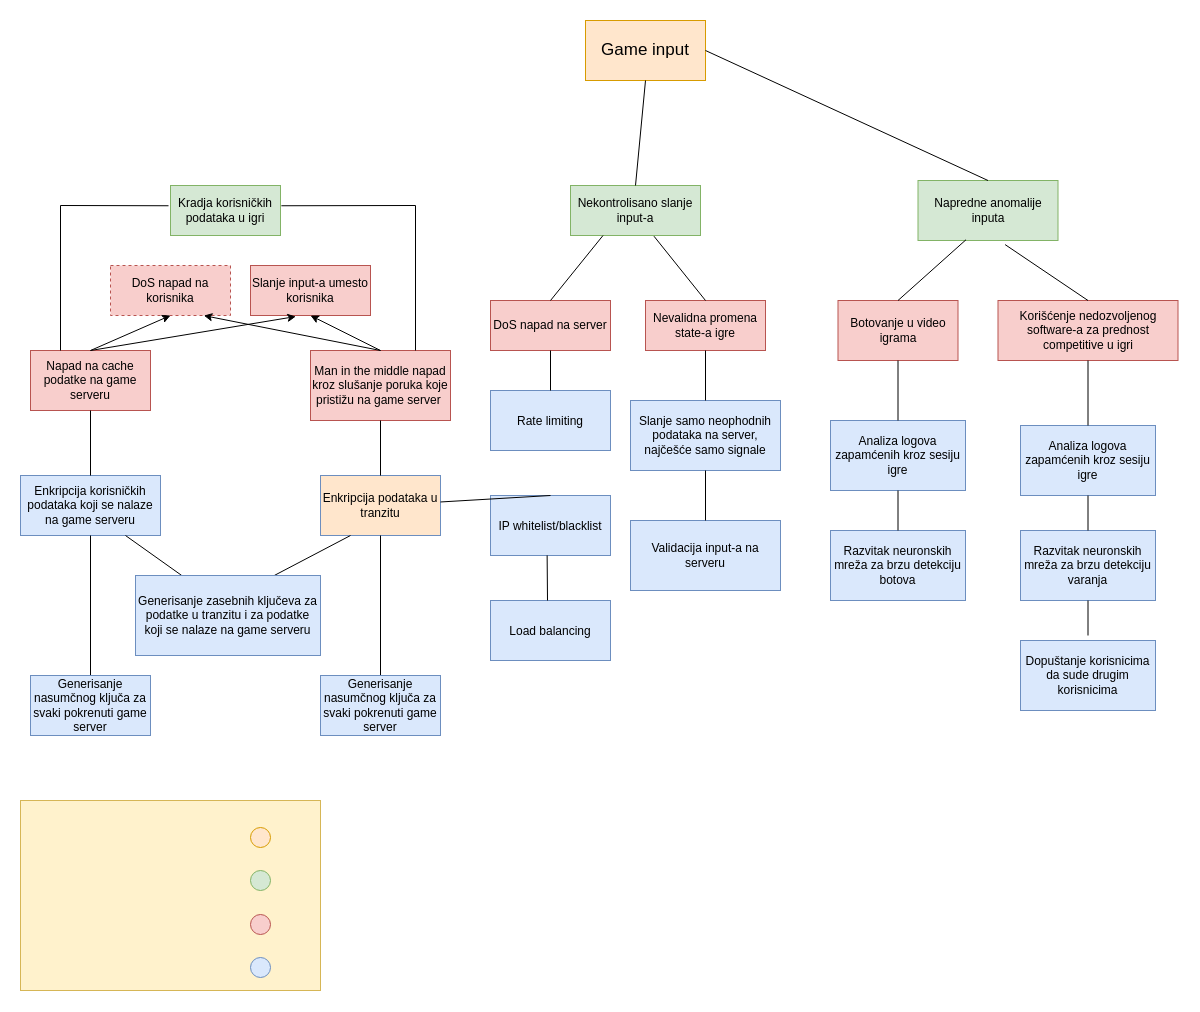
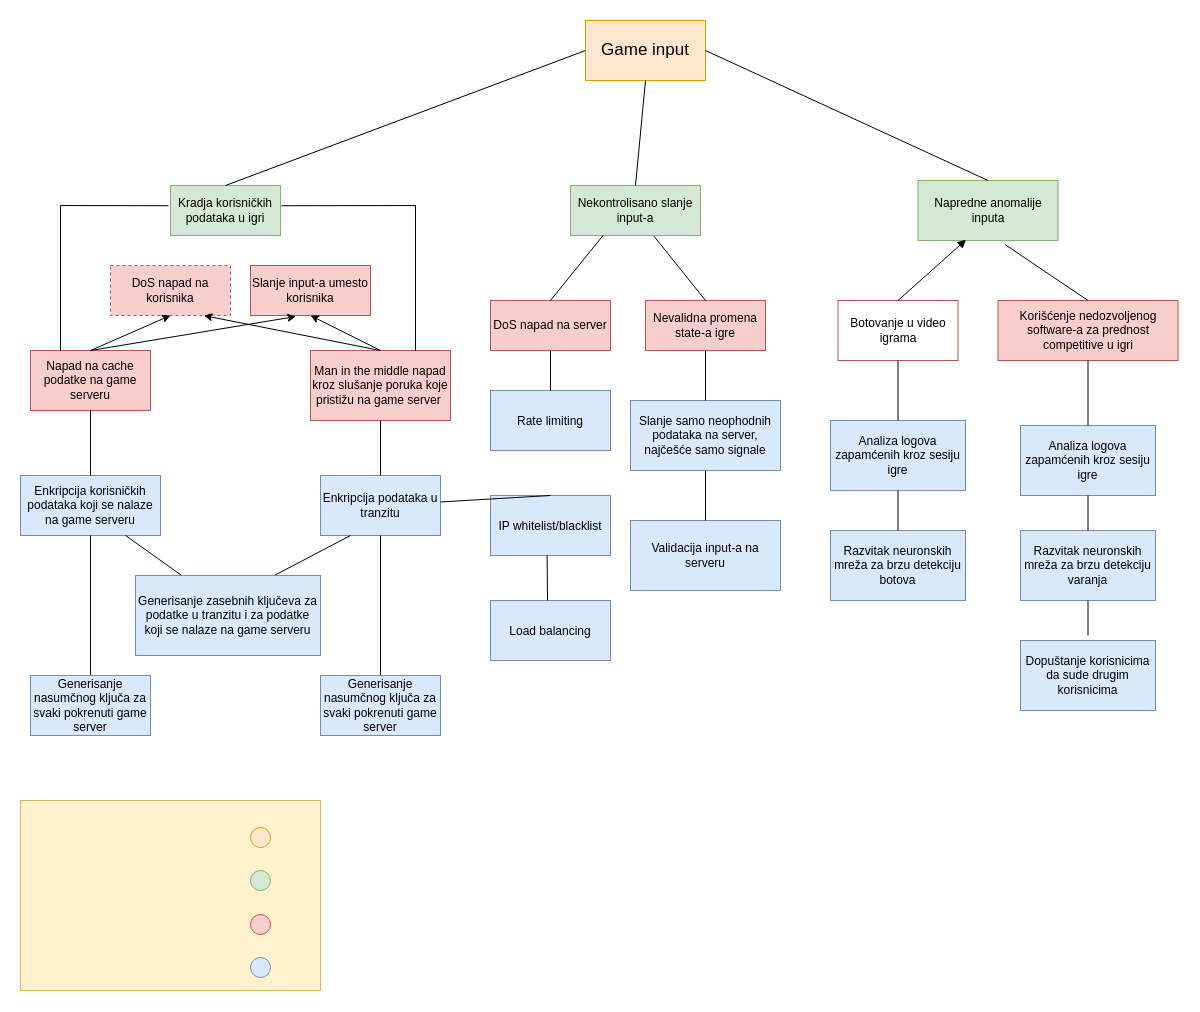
+ <mxCell id="52" value="" style="endArrow=none;html=1;rounded=0;fontSize=17;entryX=0;entryY=0.5;entryDx=0;entryDy=0;exitX=0.5;exitY=0;exitDx=0;exitDy=0;" edge="1" parent="1" source="2" target="51"><mxGeometry width="50" height="50" relative="1" as="geometry"><mxPoint x="570" y="380" as="sourcePoint" /><mxPoint x="620" y="330" as="targetPoint" /></mxGeometry></mxCell>
- <mxCell id="15" value="" style="endArrow=none;html=1;rounded=0;entryX=0.343;entryY=0.987;entryDx=0;entryDy=0;entryPerimeter=0;exitX=0.5;exitY=0;exitDx=0;exitDy=0;" edge="1" parent="1" source="13" target="12"><mxGeometry width="50" height="50" relative="1" as="geometry"><mxPoint x="907.5" y="290" as="sourcePoint" /><mxPoint x="957.5" y="240" as="targetPoint" /></mxGeometry></mxCell>
+ <mxCell id="15" value="" style="endArrow=block;html=1;rounded=0;entryX=0.343;entryY=0.987;entryDx=0;entryDy=0;entryPerimeter=0;exitX=0.5;exitY=0;exitDx=0;exitDy=0;" edge="1" parent="1" source="13" target="12"><mxGeometry width="50" height="50" relative="1" as="geometry"><mxPoint x="907.5" y="290" as="sourcePoint" /><mxPoint x="957.5" y="240" as="targetPoint" /></mxGeometry></mxCell>
- <mxCell id="13" value="Botovanje u video igrama" style="rounded=0;whiteSpace=wrap;html=1;fillColor=#f8cecc;strokeColor=#b85450;" vertex="1" parent="1"><mxGeometry x="837.5" y="300" width="120" height="60" as="geometry" /></mxCell>
+ <mxCell id="13" value="Botovanje u video igrama" style="rounded=0;whiteSpace=wrap;html=1;fillColor=#ffffff;strokeColor=#b85450;" vertex="1" parent="1"><mxGeometry x="837.5" y="300" width="120" height="60" as="geometry" /></mxCell>
- <mxCell id="17" value="Enkripcija podataka u tranzitu" style="rounded=0;whiteSpace=wrap;html=1;fillColor=#ffe6cc;strokeColor=#6c8ebf;" vertex="1" parent="1"><mxGeometry x="320" y="475" width="120" height="60" as="geometry" /></mxCell>
+ <mxCell id="17" value="Enkripcija podataka u tranzitu" style="rounded=0;whiteSpace=wrap;html=1;fillColor=#dae8fc;strokeColor=#6c8ebf;" vertex="1" parent="1"><mxGeometry x="320" y="475" width="120" height="60" as="geometry" /></mxCell>
